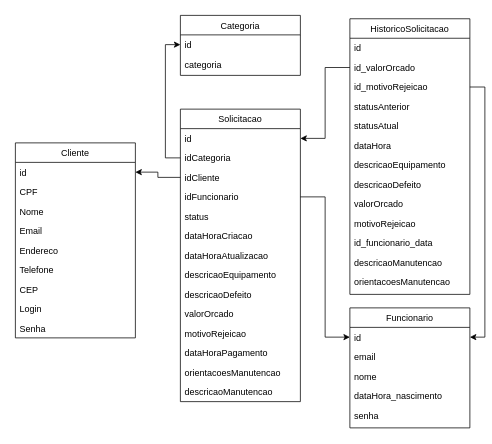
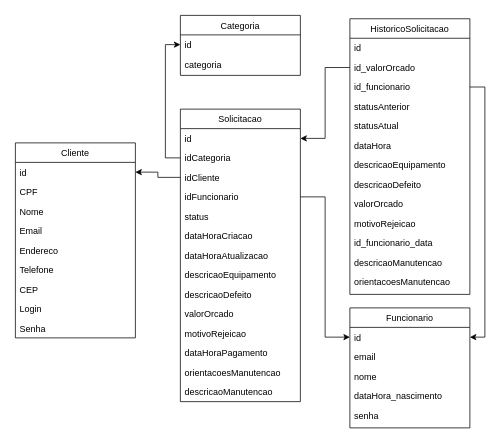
- <mxCell id="30" value="id_motivoRejeicao" style="text;align=left;verticalAlign=top;spacingLeft=4;spacingRight=4;overflow=hidden;rotatable=0;points=[[0,0.5],[1,0.5]];portConstraint=eastwest;rounded=0;shadow=0;html=0;" vertex="1" parent="27"><mxGeometry y="78" width="160" height="26" as="geometry" /></mxCell>
+ <mxCell id="30" value="id_funcionario" style="text;align=left;verticalAlign=top;spacingLeft=4;spacingRight=4;overflow=hidden;rotatable=0;points=[[0,0.5],[1,0.5]];portConstraint=eastwest;rounded=0;shadow=0;html=0;" vertex="1" parent="27"><mxGeometry y="78" width="160" height="26" as="geometry" /></mxCell>
